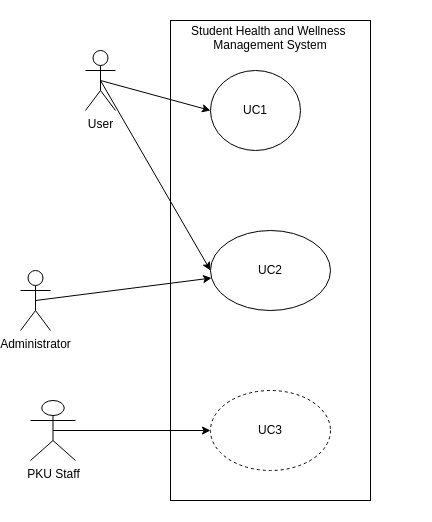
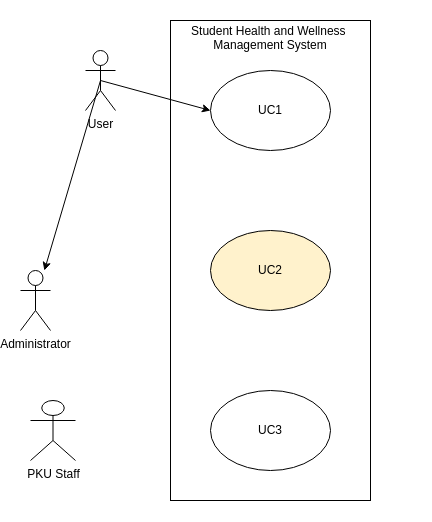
- <mxCell id="10" value="UC1" style="ellipse;whiteSpace=wrap;html=1;" parent="1" vertex="1"><mxGeometry x="210" y="70" width="90" height="80" as="geometry" /></mxCell>
+ <mxCell id="10" value="UC1" style="ellipse;whiteSpace=wrap;html=1;" parent="1" vertex="1"><mxGeometry x="210" y="70" width="120" height="80" as="geometry" /></mxCell>
- <mxCell id="6" style="edgeStyle=none;html=1;exitX=0.5;exitY=0.5;exitDx=0;exitDy=0;exitPerimeter=0;entryX=0;entryY=0.5;entryDx=0;entryDy=0;" parent="1" source="4" target="12" edge="1"><mxGeometry relative="1" as="geometry" /></mxCell>
+ <mxCell id="6" style="edgeStyle=none;html=1;exitX=0.5;exitY=0.5;exitDx=0;exitDy=0;exitPerimeter=0;" parent="1" source="4" target="7" edge="1"><mxGeometry relative="1" as="geometry" /></mxCell>
- <mxCell id="12" value="UC2" style="ellipse;whiteSpace=wrap;html=1;" parent="1" vertex="1"><mxGeometry x="210" y="230" width="120" height="80" as="geometry" /></mxCell>
+ <mxCell id="12" value="UC2" style="ellipse;whiteSpace=wrap;html=1;fillColor=#fff2cc;" parent="1" vertex="1"><mxGeometry x="210" y="230" width="120" height="80" as="geometry" /></mxCell>
- <mxCell id="5" style="edgeStyle=none;html=1;exitX=0.5;exitY=0.5;exitDx=0;exitDy=0;exitPerimeter=0;" parent="1" source="7" target="12" edge="1"><mxGeometry relative="1" as="geometry" /></mxCell>
- <mxCell id="8" style="edgeStyle=none;html=1;exitX=0.5;exitY=0.5;exitDx=0;exitDy=0;exitPerimeter=0;" parent="1" source="9" target="11" edge="1"><mxGeometry relative="1" as="geometry" /></mxCell>
- <mxCell id="11" value="UC3" style="ellipse;whiteSpace=wrap;html=1;dashed=1;" parent="1" vertex="1"><mxGeometry x="210" y="390" width="120" height="80" as="geometry" /></mxCell>
+ <mxCell id="11" value="UC3" style="ellipse;whiteSpace=wrap;html=1;" parent="1" vertex="1"><mxGeometry x="210" y="390" width="120" height="80" as="geometry" /></mxCell>
